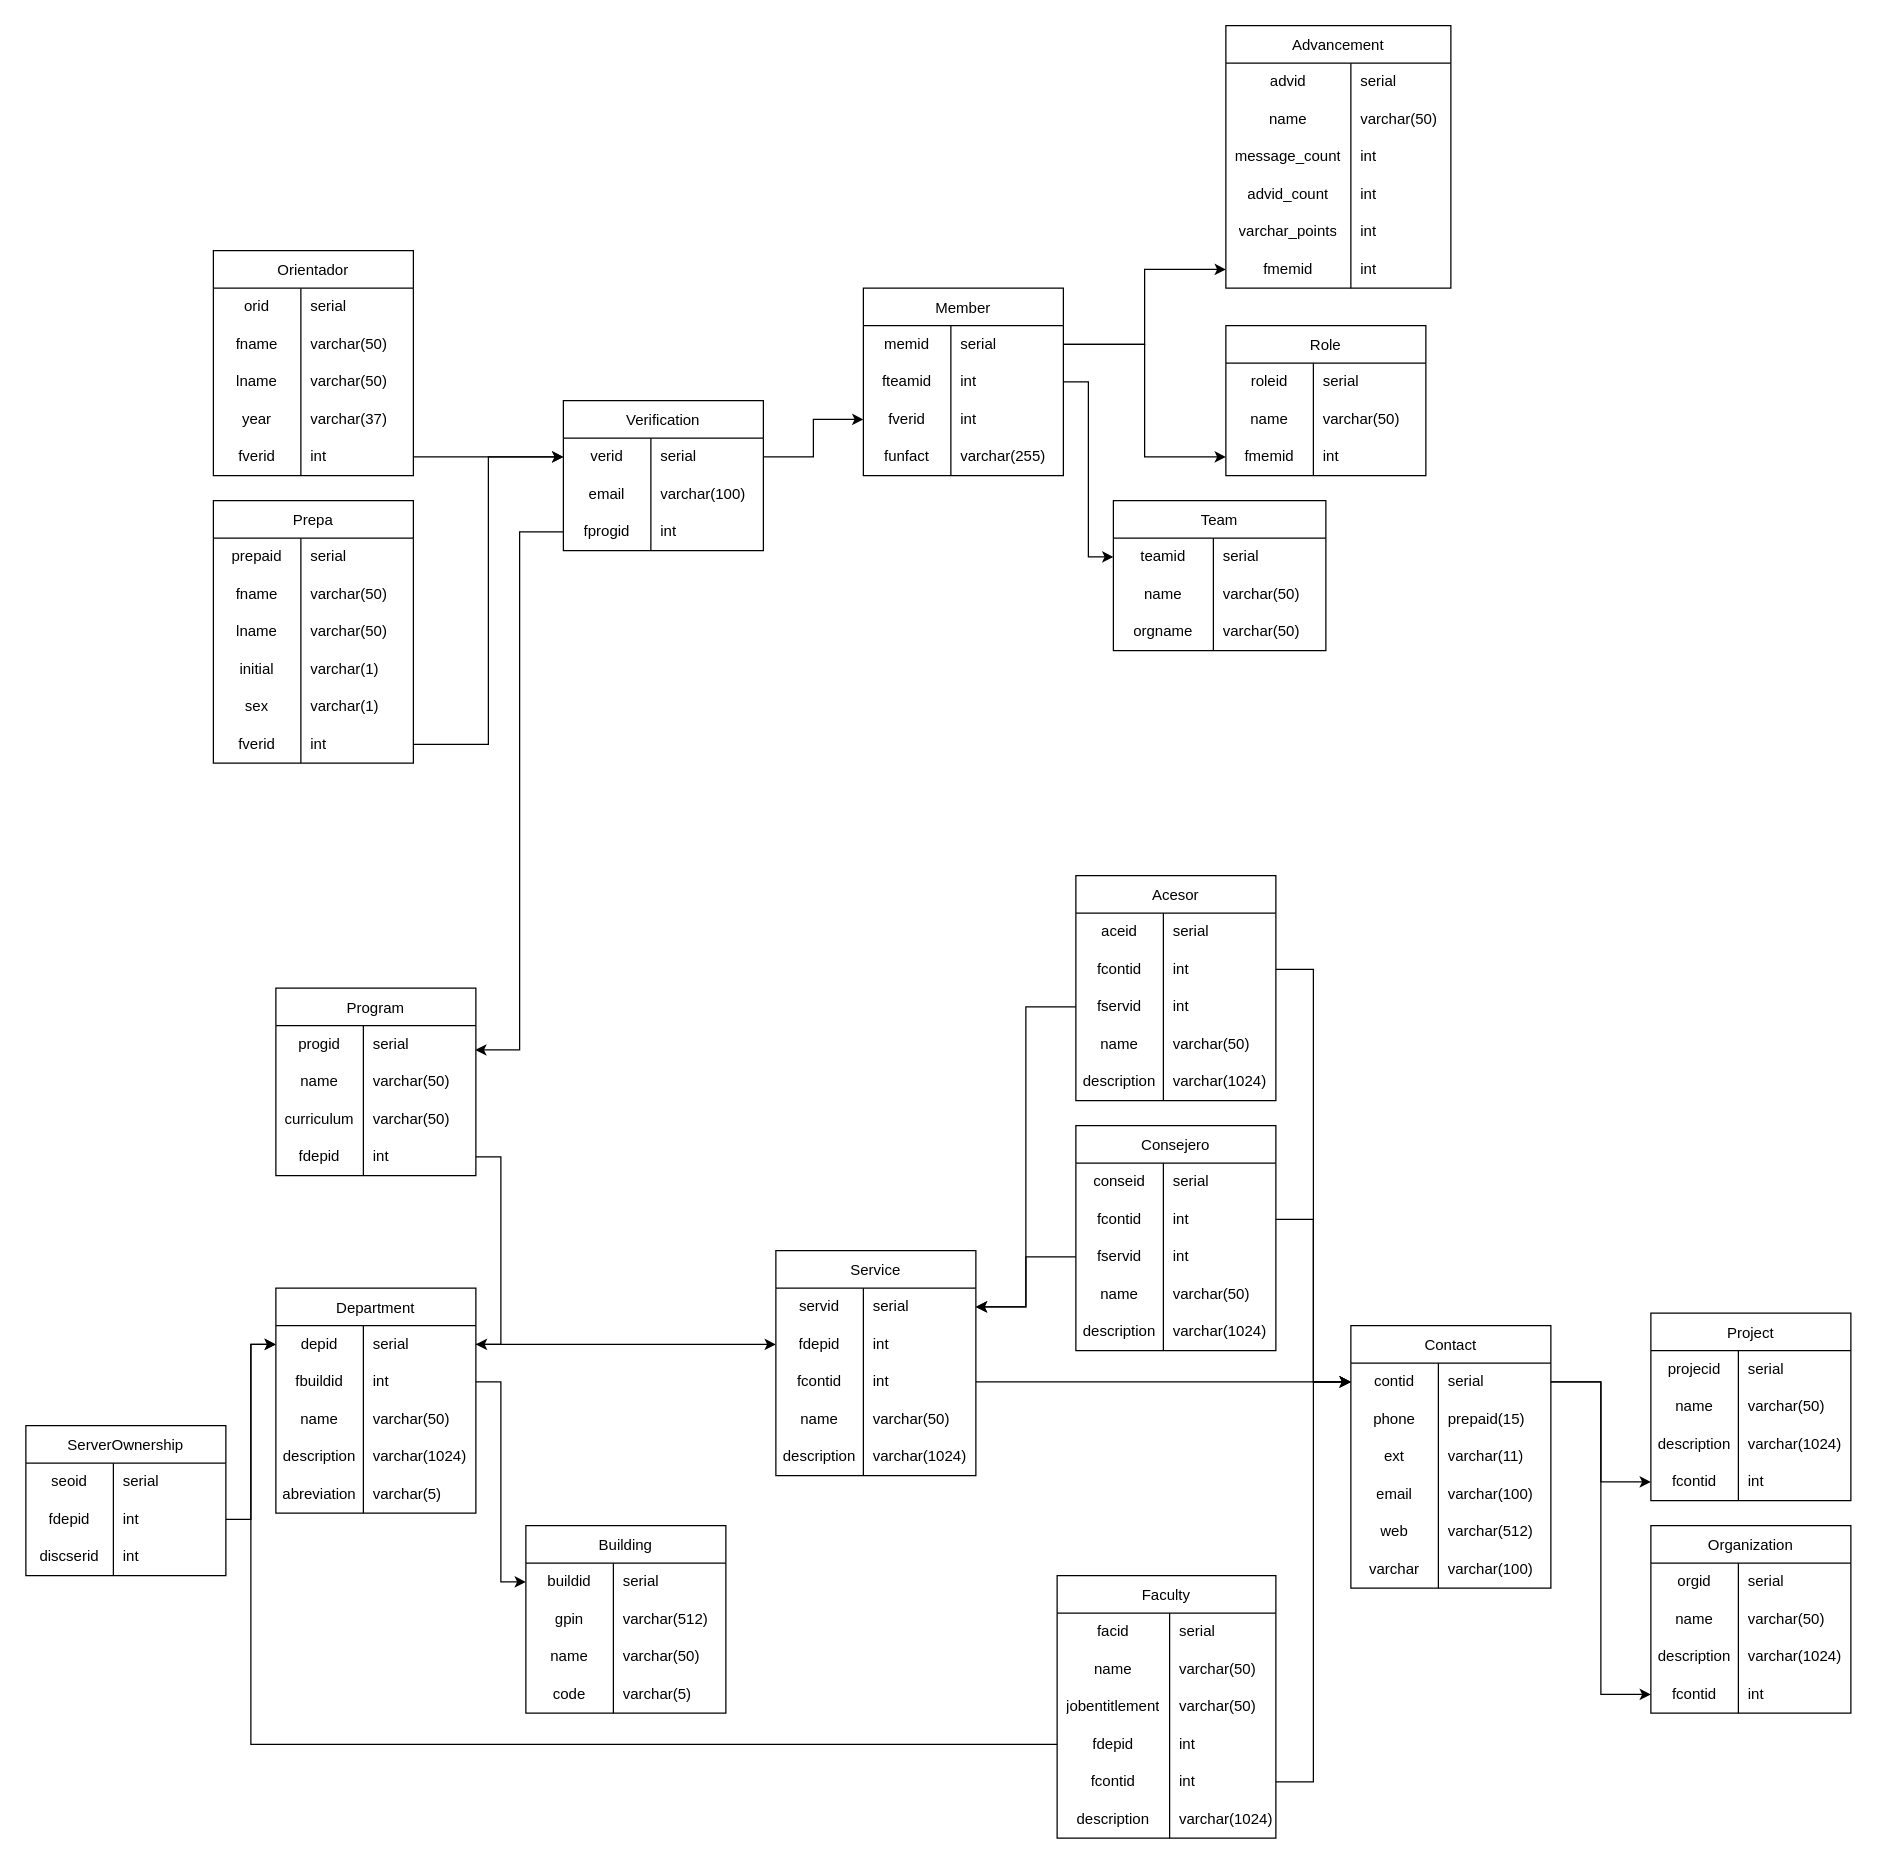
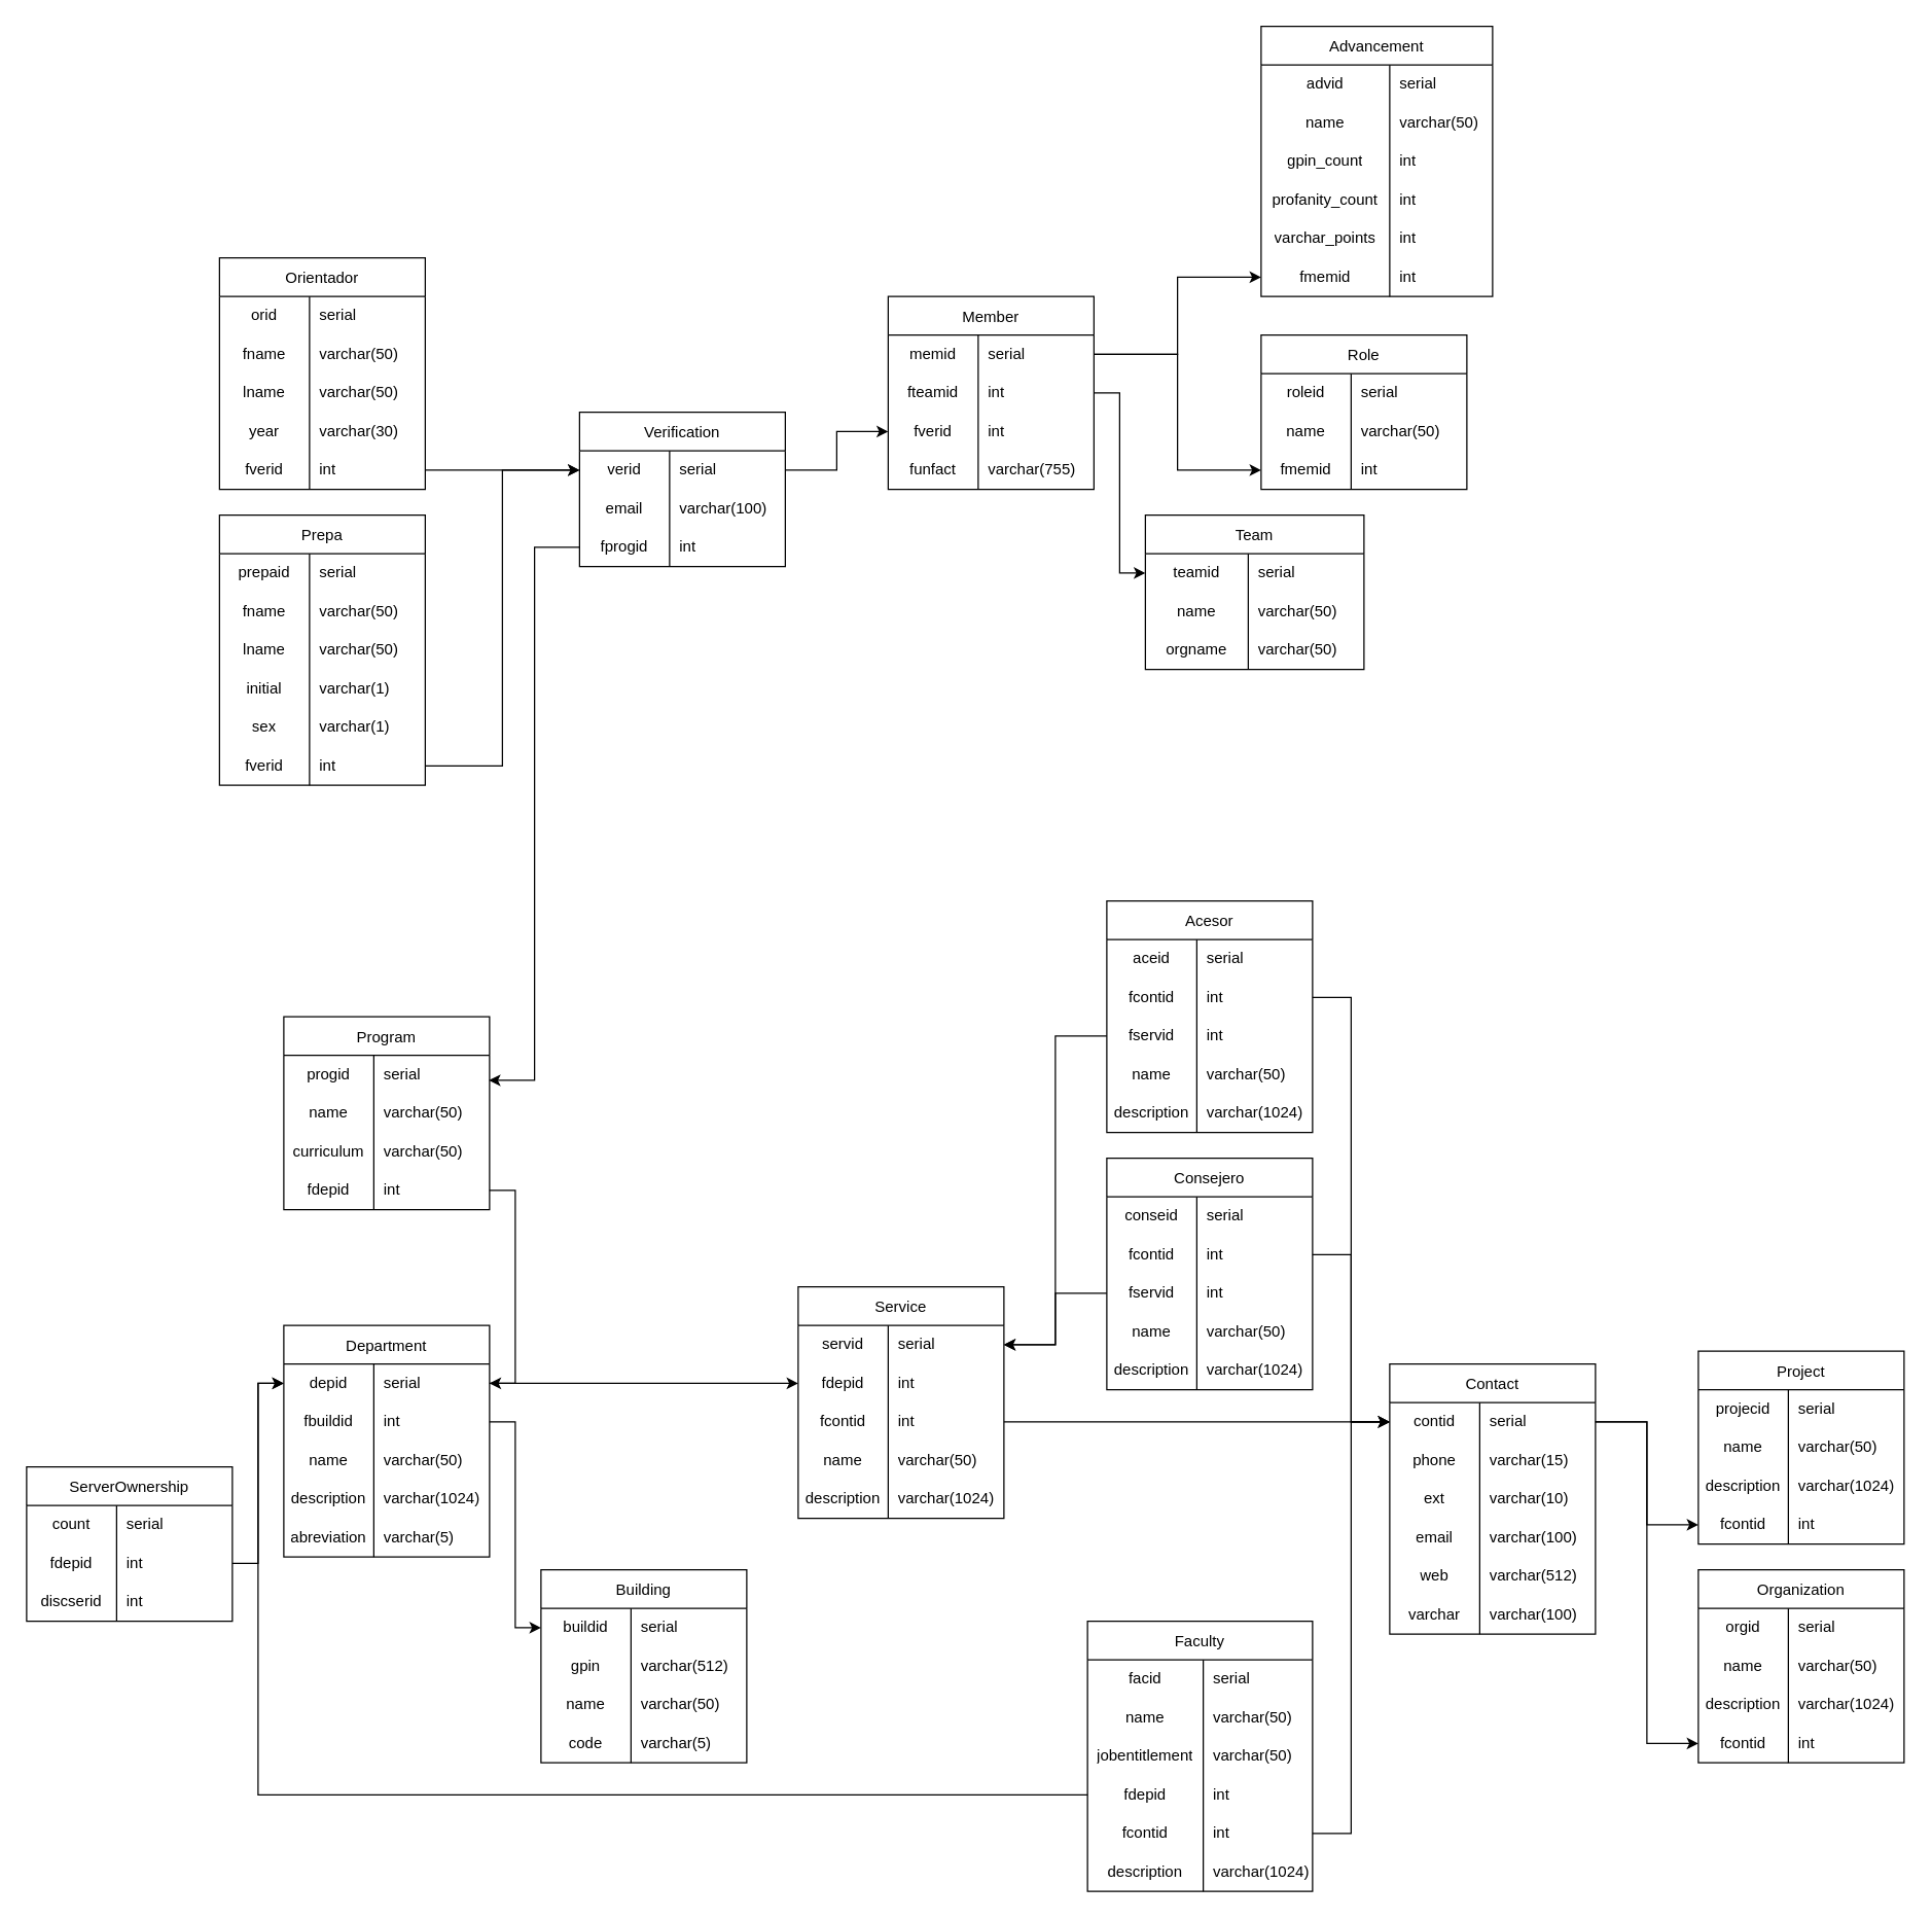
- <mxCell id="81" value="message_count" style="shape=partialRectangle;html=1;whiteSpace=wrap;connectable=0;fillColor=none;top=0;left=0;bottom=0;right=0;overflow=hidden;strokeColor=inherit;fontSize=12;" parent="80" vertex="1"><mxGeometry width="100" height="30" as="geometry"><mxRectangle width="100" height="30" as="alternateBounds" /></mxGeometry></mxCell>
+ <mxCell id="81" value="gpin_count" style="shape=partialRectangle;html=1;whiteSpace=wrap;connectable=0;fillColor=none;top=0;left=0;bottom=0;right=0;overflow=hidden;strokeColor=inherit;fontSize=12;" parent="80" vertex="1"><mxGeometry width="100" height="30" as="geometry"><mxRectangle width="100" height="30" as="alternateBounds" /></mxGeometry></mxCell>
- <mxCell id="84" value="advid_count" style="shape=partialRectangle;html=1;whiteSpace=wrap;connectable=0;fillColor=none;top=0;left=0;bottom=0;right=0;overflow=hidden;strokeColor=inherit;fontSize=12;" parent="83" vertex="1"><mxGeometry width="100" height="30" as="geometry"><mxRectangle width="100" height="30" as="alternateBounds" /></mxGeometry></mxCell>
+ <mxCell id="84" value="profanity_count" style="shape=partialRectangle;html=1;whiteSpace=wrap;connectable=0;fillColor=none;top=0;left=0;bottom=0;right=0;overflow=hidden;strokeColor=inherit;fontSize=12;" parent="83" vertex="1"><mxGeometry width="100" height="30" as="geometry"><mxRectangle width="100" height="30" as="alternateBounds" /></mxGeometry></mxCell>
- <mxCell id="24" value="varchar(37)" style="shape=partialRectangle;html=1;whiteSpace=wrap;connectable=0;fillColor=none;top=0;left=0;bottom=0;right=0;align=left;spacingLeft=6;overflow=hidden;strokeColor=inherit;fontSize=12;" vertex="1" parent="22"><mxGeometry x="70" width="90" height="30" as="geometry"><mxRectangle width="90" height="30" as="alternateBounds" /></mxGeometry></mxCell>
+ <mxCell id="24" value="varchar(30)" style="shape=partialRectangle;html=1;whiteSpace=wrap;connectable=0;fillColor=none;top=0;left=0;bottom=0;right=0;align=left;spacingLeft=6;overflow=hidden;strokeColor=inherit;fontSize=12;" vertex="1" parent="22"><mxGeometry x="70" width="90" height="30" as="geometry"><mxRectangle width="90" height="30" as="alternateBounds" /></mxGeometry></mxCell>
- <mxCell id="59" value="varchar(255)" style="shape=partialRectangle;html=1;whiteSpace=wrap;connectable=0;fillColor=none;top=0;left=0;bottom=0;right=0;align=left;spacingLeft=6;overflow=hidden;strokeColor=inherit;fontSize=12;" vertex="1" parent="57"><mxGeometry x="70" width="90" height="30" as="geometry"><mxRectangle width="90" height="30" as="alternateBounds" /></mxGeometry></mxCell>
+ <mxCell id="59" value="varchar(755)" style="shape=partialRectangle;html=1;whiteSpace=wrap;connectable=0;fillColor=none;top=0;left=0;bottom=0;right=0;align=left;spacingLeft=6;overflow=hidden;strokeColor=inherit;fontSize=12;" vertex="1" parent="57"><mxGeometry x="70" width="90" height="30" as="geometry"><mxRectangle width="90" height="30" as="alternateBounds" /></mxGeometry></mxCell>
- <mxCell id="128" value="prepaid(15)" style="shape=partialRectangle;html=1;whiteSpace=wrap;connectable=0;fillColor=none;top=0;left=0;bottom=0;right=0;align=left;spacingLeft=6;overflow=hidden;strokeColor=inherit;fontSize=12;" parent="126" vertex="1"><mxGeometry x="70" width="90" height="30" as="geometry"><mxRectangle width="90" height="30" as="alternateBounds" /></mxGeometry></mxCell>
+ <mxCell id="128" value="varchar(15)" style="shape=partialRectangle;html=1;whiteSpace=wrap;connectable=0;fillColor=none;top=0;left=0;bottom=0;right=0;align=left;spacingLeft=6;overflow=hidden;strokeColor=inherit;fontSize=12;" parent="126" vertex="1"><mxGeometry x="70" width="90" height="30" as="geometry"><mxRectangle width="90" height="30" as="alternateBounds" /></mxGeometry></mxCell>
- <mxCell id="131" value="varchar(11)" style="shape=partialRectangle;html=1;whiteSpace=wrap;connectable=0;fillColor=none;top=0;left=0;bottom=0;right=0;align=left;spacingLeft=6;overflow=hidden;strokeColor=inherit;fontSize=12;" parent="129" vertex="1"><mxGeometry x="70" width="90" height="30" as="geometry"><mxRectangle width="90" height="30" as="alternateBounds" /></mxGeometry></mxCell>
+ <mxCell id="131" value="varchar(10)" style="shape=partialRectangle;html=1;whiteSpace=wrap;connectable=0;fillColor=none;top=0;left=0;bottom=0;right=0;align=left;spacingLeft=6;overflow=hidden;strokeColor=inherit;fontSize=12;" parent="129" vertex="1"><mxGeometry x="70" width="90" height="30" as="geometry"><mxRectangle width="90" height="30" as="alternateBounds" /></mxGeometry></mxCell>
- <mxCell id="260" value="seoid" style="shape=partialRectangle;html=1;whiteSpace=wrap;connectable=0;fillColor=none;top=0;left=0;bottom=0;right=0;overflow=hidden;pointerEvents=1;strokeColor=inherit;fontSize=12;spacing=2;" parent="259" vertex="1"><mxGeometry width="70" height="30" as="geometry"><mxRectangle width="70" height="30" as="alternateBounds" /></mxGeometry></mxCell>
+ <mxCell id="260" value="count" style="shape=partialRectangle;html=1;whiteSpace=wrap;connectable=0;fillColor=none;top=0;left=0;bottom=0;right=0;overflow=hidden;pointerEvents=1;strokeColor=inherit;fontSize=12;spacing=2;" parent="259" vertex="1"><mxGeometry width="70" height="30" as="geometry"><mxRectangle width="70" height="30" as="alternateBounds" /></mxGeometry></mxCell>
